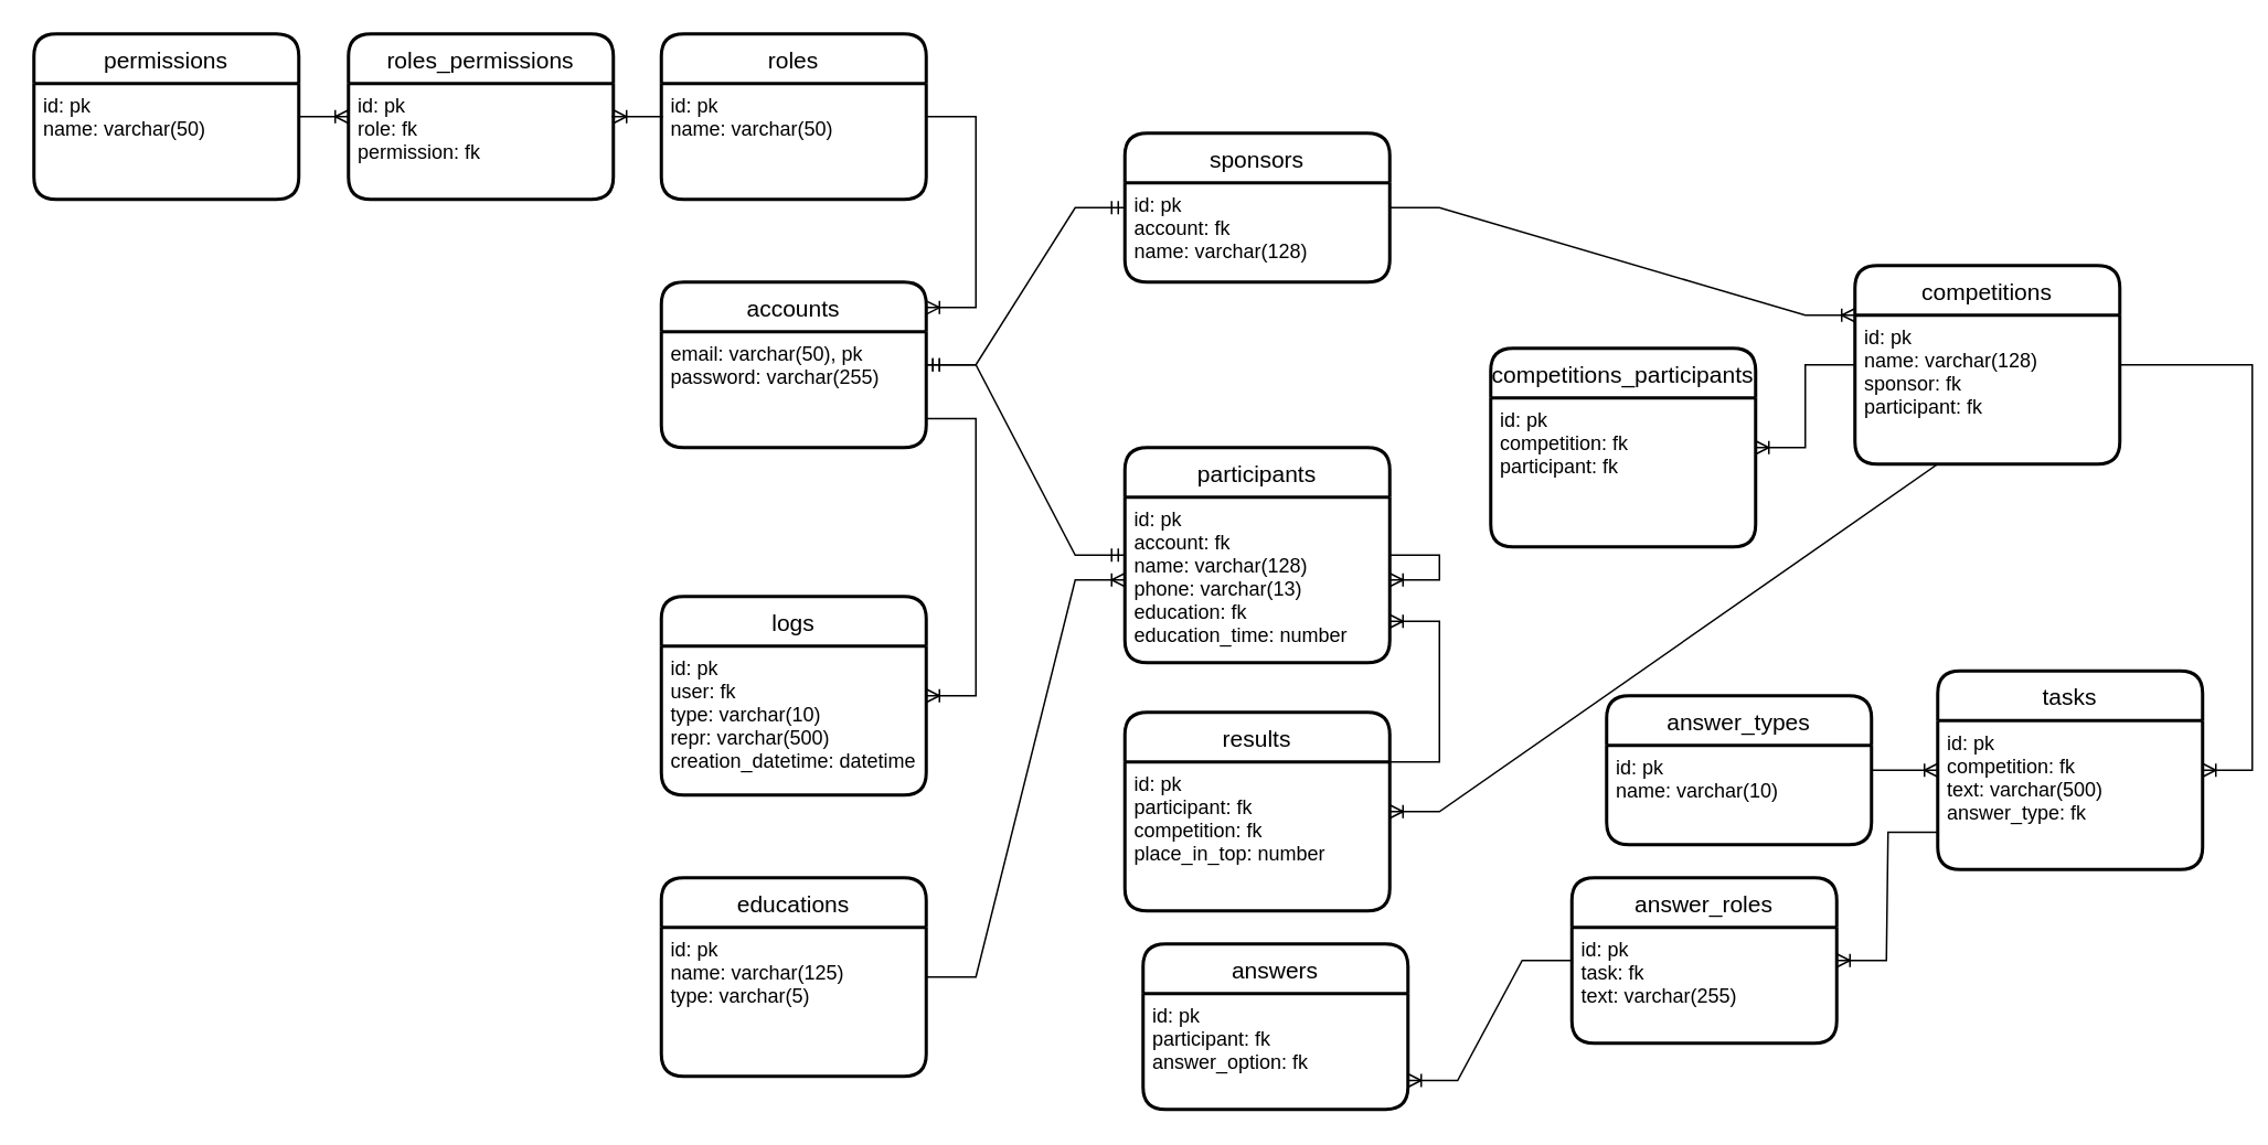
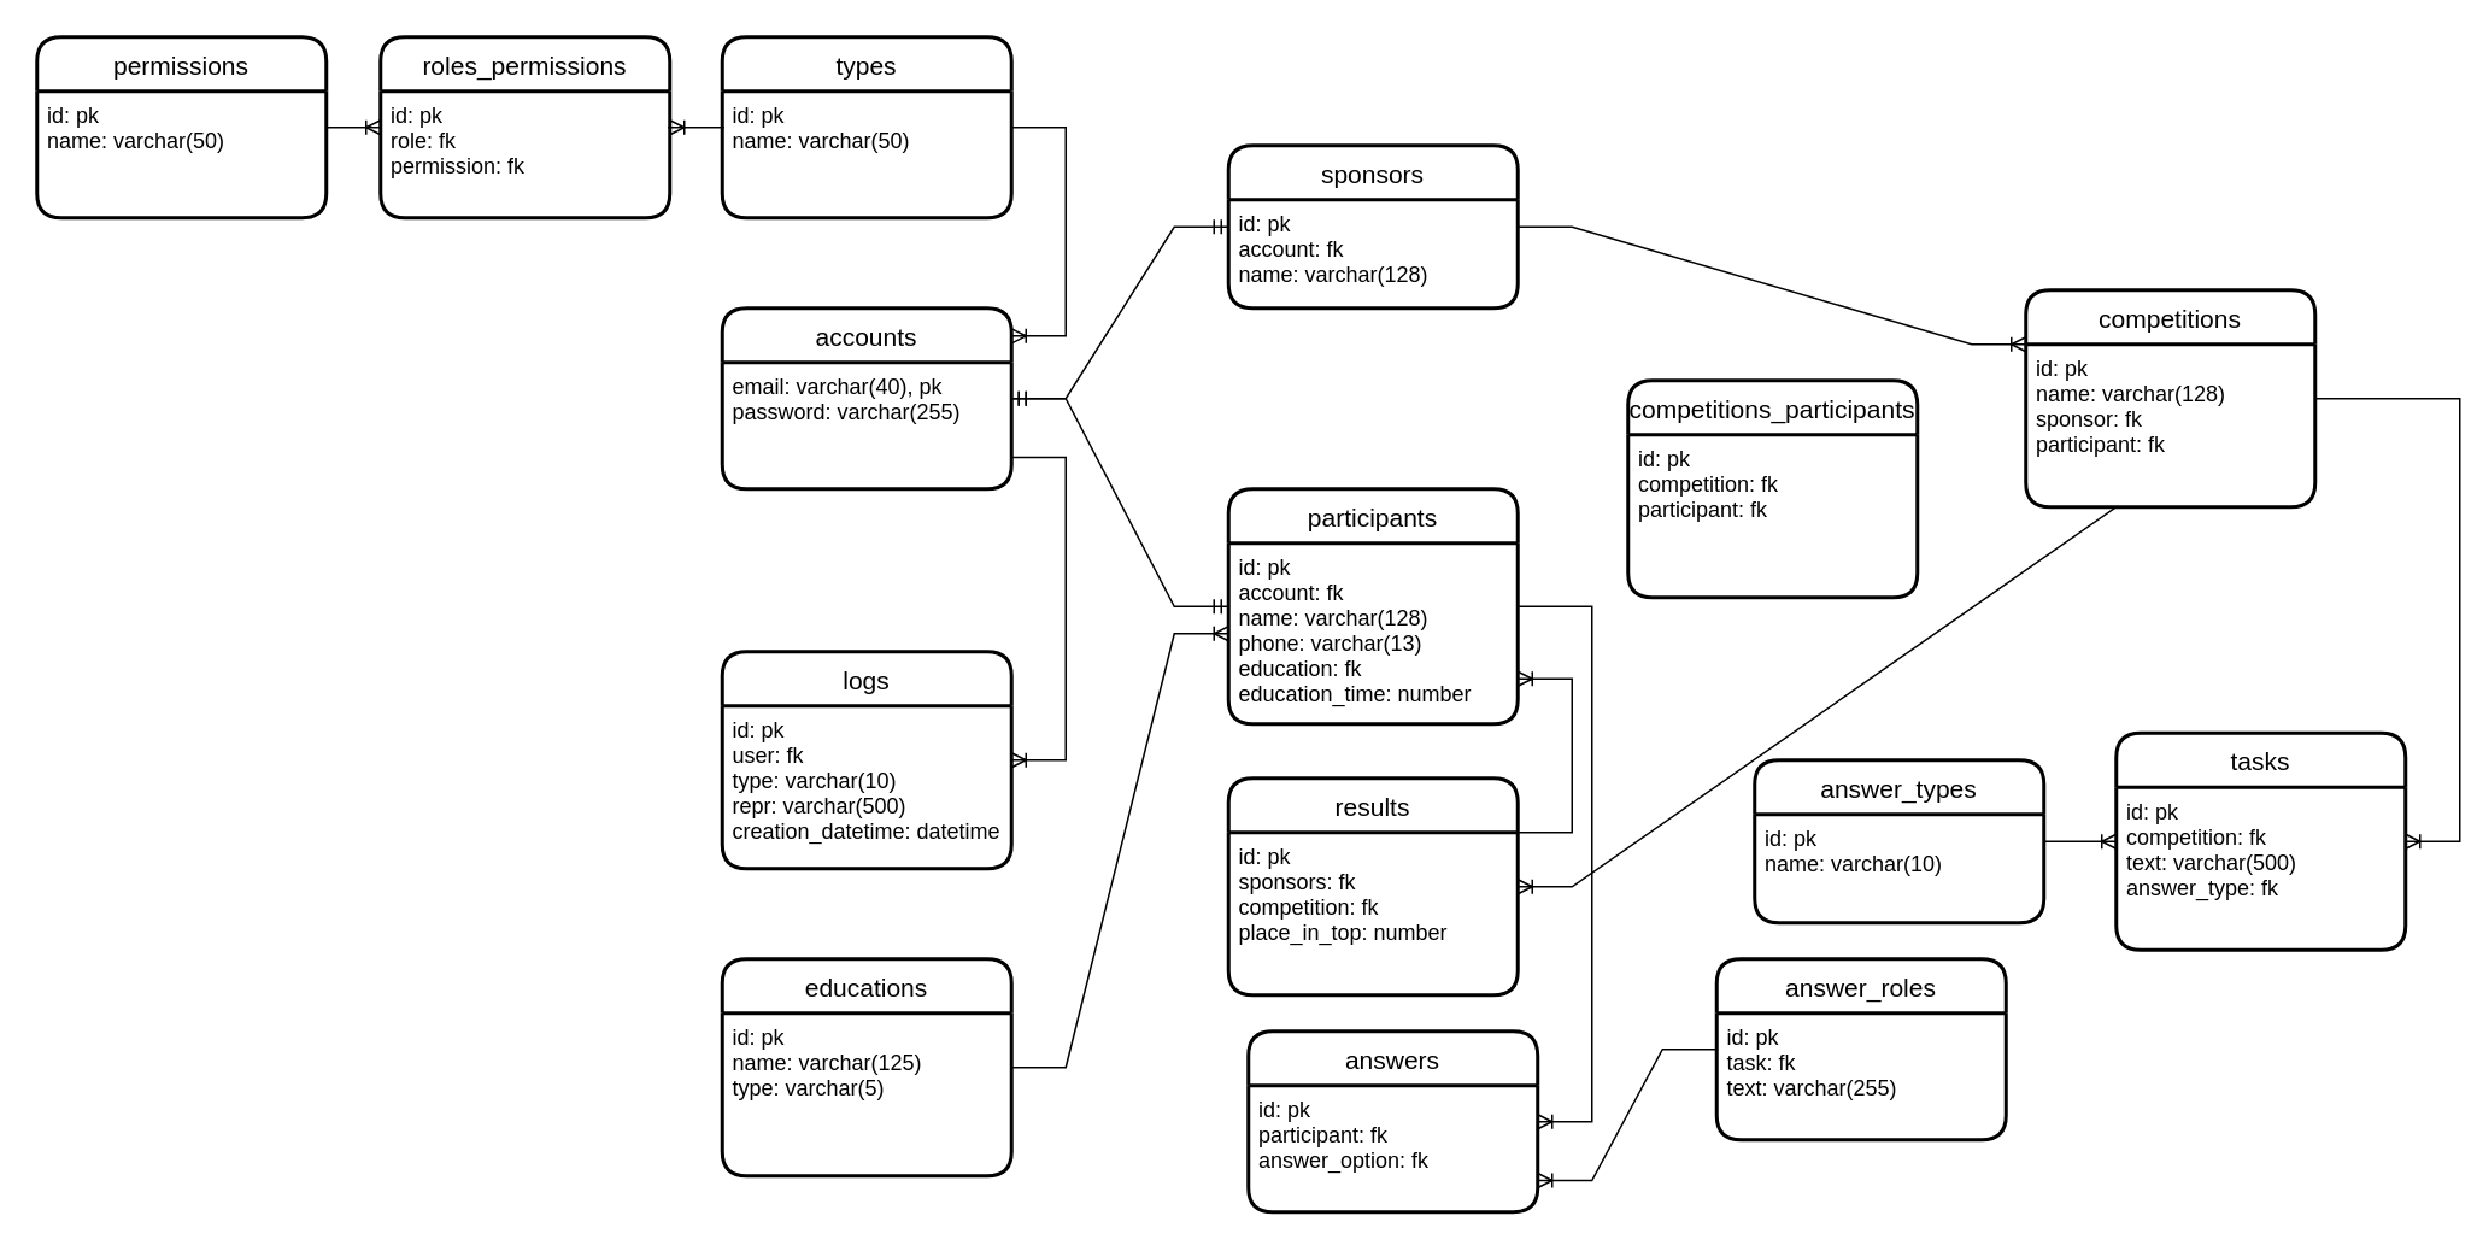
- <mxCell id="2" value="roles" style="swimlane;childLayout=stackLayout;horizontal=1;startSize=30;horizontalStack=0;rounded=1;fontSize=14;fontStyle=0;strokeWidth=2;resizeParent=0;resizeLast=1;shadow=0;dashed=0;align=center;" vertex="1" parent="1"><mxGeometry x="399" y="20" width="160" height="100" as="geometry" /></mxCell>
+ <mxCell id="2" value="types" style="swimlane;childLayout=stackLayout;horizontal=1;startSize=30;horizontalStack=0;rounded=1;fontSize=14;fontStyle=0;strokeWidth=2;resizeParent=0;resizeLast=1;shadow=0;dashed=0;align=center;" vertex="1" parent="1"><mxGeometry x="399" y="20" width="160" height="100" as="geometry" /></mxCell>
- <mxCell id="5" value="email: varchar(50), pk&#10;password: varchar(255)" style="align=left;strokeColor=none;fillColor=none;spacingLeft=4;fontSize=12;verticalAlign=top;resizable=0;rotatable=0;part=1;" vertex="1" parent="4"><mxGeometry y="30" width="160" height="70" as="geometry" /></mxCell>
+ <mxCell id="5" value="email: varchar(40), pk&#10;password: varchar(255)" style="align=left;strokeColor=none;fillColor=none;spacingLeft=4;fontSize=12;verticalAlign=top;resizable=0;rotatable=0;part=1;" vertex="1" parent="4"><mxGeometry y="30" width="160" height="70" as="geometry" /></mxCell>
- <mxCell id="44" value="" style="edgeStyle=entityRelationEdgeStyle;fontSize=12;html=1;endArrow=ERoneToMany;rounded=0;" edge="1" parent="1" source="6" target="42"><mxGeometry width="100" height="100" relative="1" as="geometry"><mxPoint x="990" y="320" as="sourcePoint" /><mxPoint x="1090" y="220" as="targetPoint" /></mxGeometry></mxCell>
- <mxCell id="33" value="" style="edgeStyle=entityRelationEdgeStyle;fontSize=12;html=1;endArrow=ERoneToMany;rounded=0;" edge="1" parent="1" source="20" target="21"><mxGeometry width="100" height="100" relative="1" as="geometry"><mxPoint x="800" y="419.5" as="sourcePoint" /><mxPoint x="650" y="580" as="targetPoint" /></mxGeometry></mxCell>
+ <mxCell id="33" value="" style="edgeStyle=entityRelationEdgeStyle;fontSize=12;html=1;endArrow=ERoneToMany;rounded=0;" edge="1" parent="1" source="20" target="12"><mxGeometry width="100" height="100" relative="1" as="geometry"><mxPoint x="800" y="419.5" as="sourcePoint" /><mxPoint x="650" y="580" as="targetPoint" /></mxGeometry></mxCell>
- <mxCell id="15" value="id: pk&#10;participant: fk&#10;competition: fk&#10;place_in_top: number" style="align=left;strokeColor=none;fillColor=none;spacingLeft=4;fontSize=12;verticalAlign=top;resizable=0;rotatable=0;part=1;" vertex="1" parent="14"><mxGeometry y="30" width="160" height="90" as="geometry" /></mxCell>
+ <mxCell id="15" value="id: pk&#10;sponsors: fk&#10;competition: fk&#10;place_in_top: number" style="align=left;strokeColor=none;fillColor=none;spacingLeft=4;fontSize=12;verticalAlign=top;resizable=0;rotatable=0;part=1;" vertex="1" parent="14"><mxGeometry y="30" width="160" height="90" as="geometry" /></mxCell>
- <mxCell id="31" value="" style="edgeStyle=entityRelationEdgeStyle;fontSize=12;html=1;endArrow=ERoneToMany;rounded=0;exitX=0;exitY=0.75;exitDx=0;exitDy=0;" edge="1" parent="1" source="9" target="10"><mxGeometry width="100" height="100" relative="1" as="geometry"><mxPoint x="939" y="530" as="sourcePoint" /><mxPoint x="1039" y="430" as="targetPoint" /></mxGeometry></mxCell>
